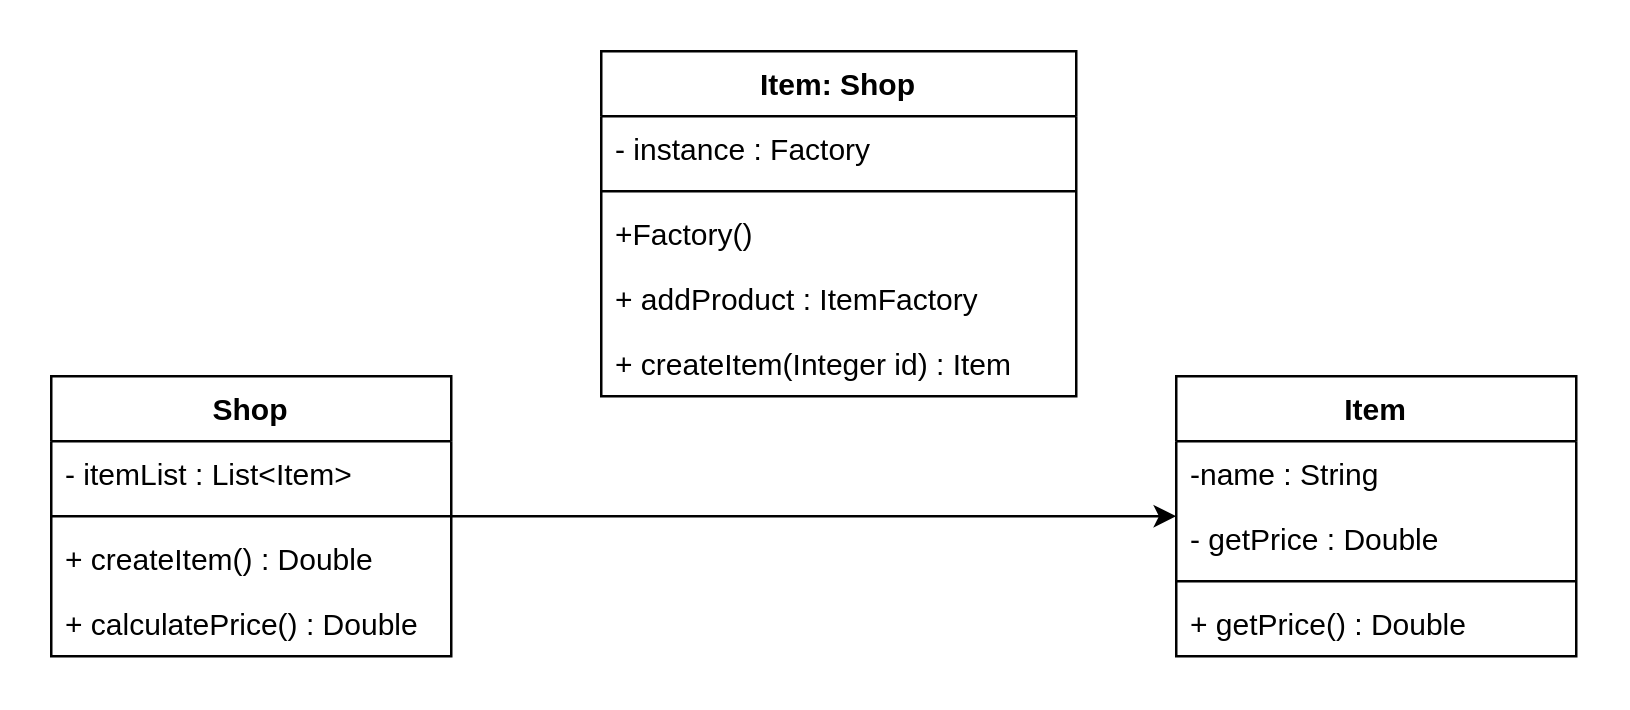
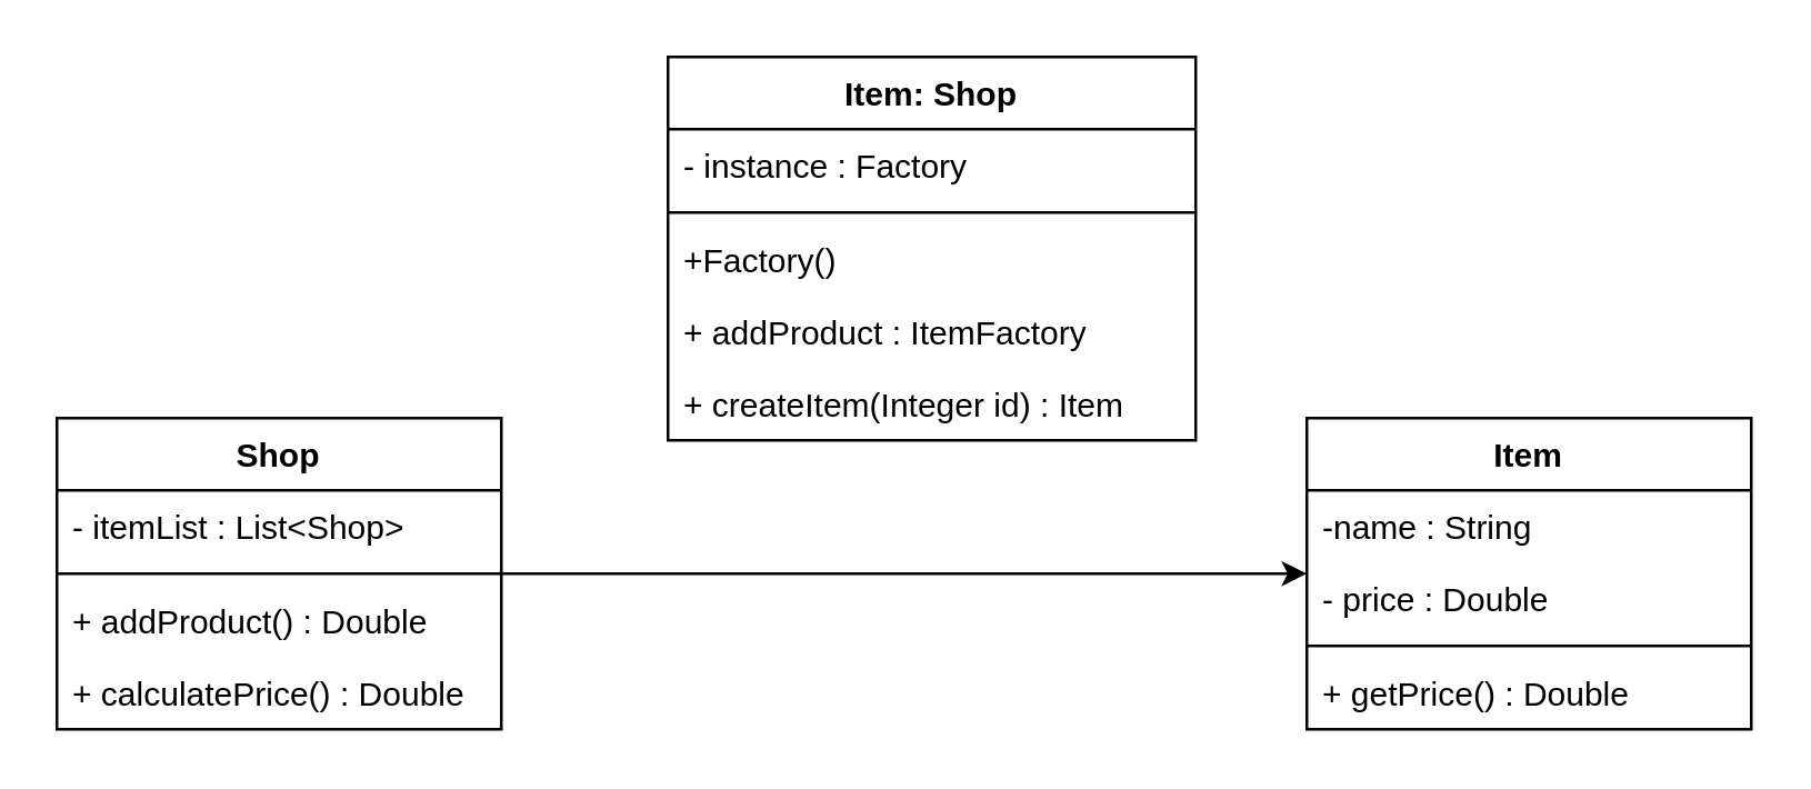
- <mxCell id="3" value="- itemList : List&amp;lt;Item&amp;gt;" style="text;strokeColor=none;fillColor=none;align=left;verticalAlign=top;spacingLeft=4;spacingRight=4;overflow=hidden;rotatable=0;points=[[0,0.5],[1,0.5]];portConstraint=eastwest;whiteSpace=wrap;html=1;" parent="2" vertex="1"><mxGeometry y="26" width="160" height="26" as="geometry" /></mxCell>
+ <mxCell id="3" value="- itemList : List&amp;lt;Shop&amp;gt;" style="text;strokeColor=none;fillColor=none;align=left;verticalAlign=top;spacingLeft=4;spacingRight=4;overflow=hidden;rotatable=0;points=[[0,0.5],[1,0.5]];portConstraint=eastwest;whiteSpace=wrap;html=1;" parent="2" vertex="1"><mxGeometry y="26" width="160" height="26" as="geometry" /></mxCell>
- <mxCell id="15" value="- getPrice : Double" style="text;strokeColor=none;fillColor=none;align=left;verticalAlign=top;spacingLeft=4;spacingRight=4;overflow=hidden;rotatable=0;points=[[0,0.5],[1,0.5]];portConstraint=eastwest;whiteSpace=wrap;html=1;" parent="13" vertex="1"><mxGeometry y="52" width="160" height="26" as="geometry" /></mxCell>
+ <mxCell id="15" value="- price : Double" style="text;strokeColor=none;fillColor=none;align=left;verticalAlign=top;spacingLeft=4;spacingRight=4;overflow=hidden;rotatable=0;points=[[0,0.5],[1,0.5]];portConstraint=eastwest;whiteSpace=wrap;html=1;" parent="13" vertex="1"><mxGeometry y="52" width="160" height="26" as="geometry" /></mxCell>
- <mxCell id="5" value="+ createItem() : Double" style="text;strokeColor=none;fillColor=none;align=left;verticalAlign=top;spacingLeft=4;spacingRight=4;overflow=hidden;rotatable=0;points=[[0,0.5],[1,0.5]];portConstraint=eastwest;whiteSpace=wrap;html=1;" parent="2" vertex="1"><mxGeometry y="60" width="160" height="26" as="geometry" /></mxCell>
+ <mxCell id="5" value="+ addProduct() : Double" style="text;strokeColor=none;fillColor=none;align=left;verticalAlign=top;spacingLeft=4;spacingRight=4;overflow=hidden;rotatable=0;points=[[0,0.5],[1,0.5]];portConstraint=eastwest;whiteSpace=wrap;html=1;" parent="2" vertex="1"><mxGeometry y="60" width="160" height="26" as="geometry" /></mxCell>
